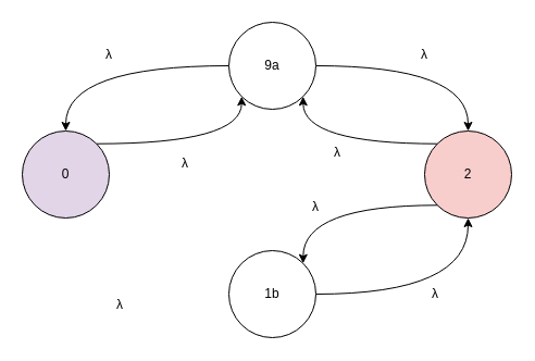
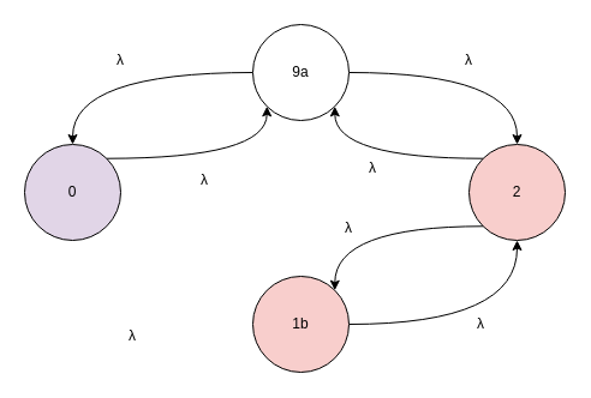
- <mxCell id="8" value="1b" style="ellipse;whiteSpace=wrap;html=1;aspect=fixed;" vertex="1" parent="1"><mxGeometry x="210" y="230" width="80" height="80" as="geometry" /></mxCell>
+ <mxCell id="8" value="1b" style="ellipse;whiteSpace=wrap;html=1;aspect=fixed;fillColor=#f8cecc;" vertex="1" parent="1"><mxGeometry x="210" y="230" width="80" height="80" as="geometry" /></mxCell>
